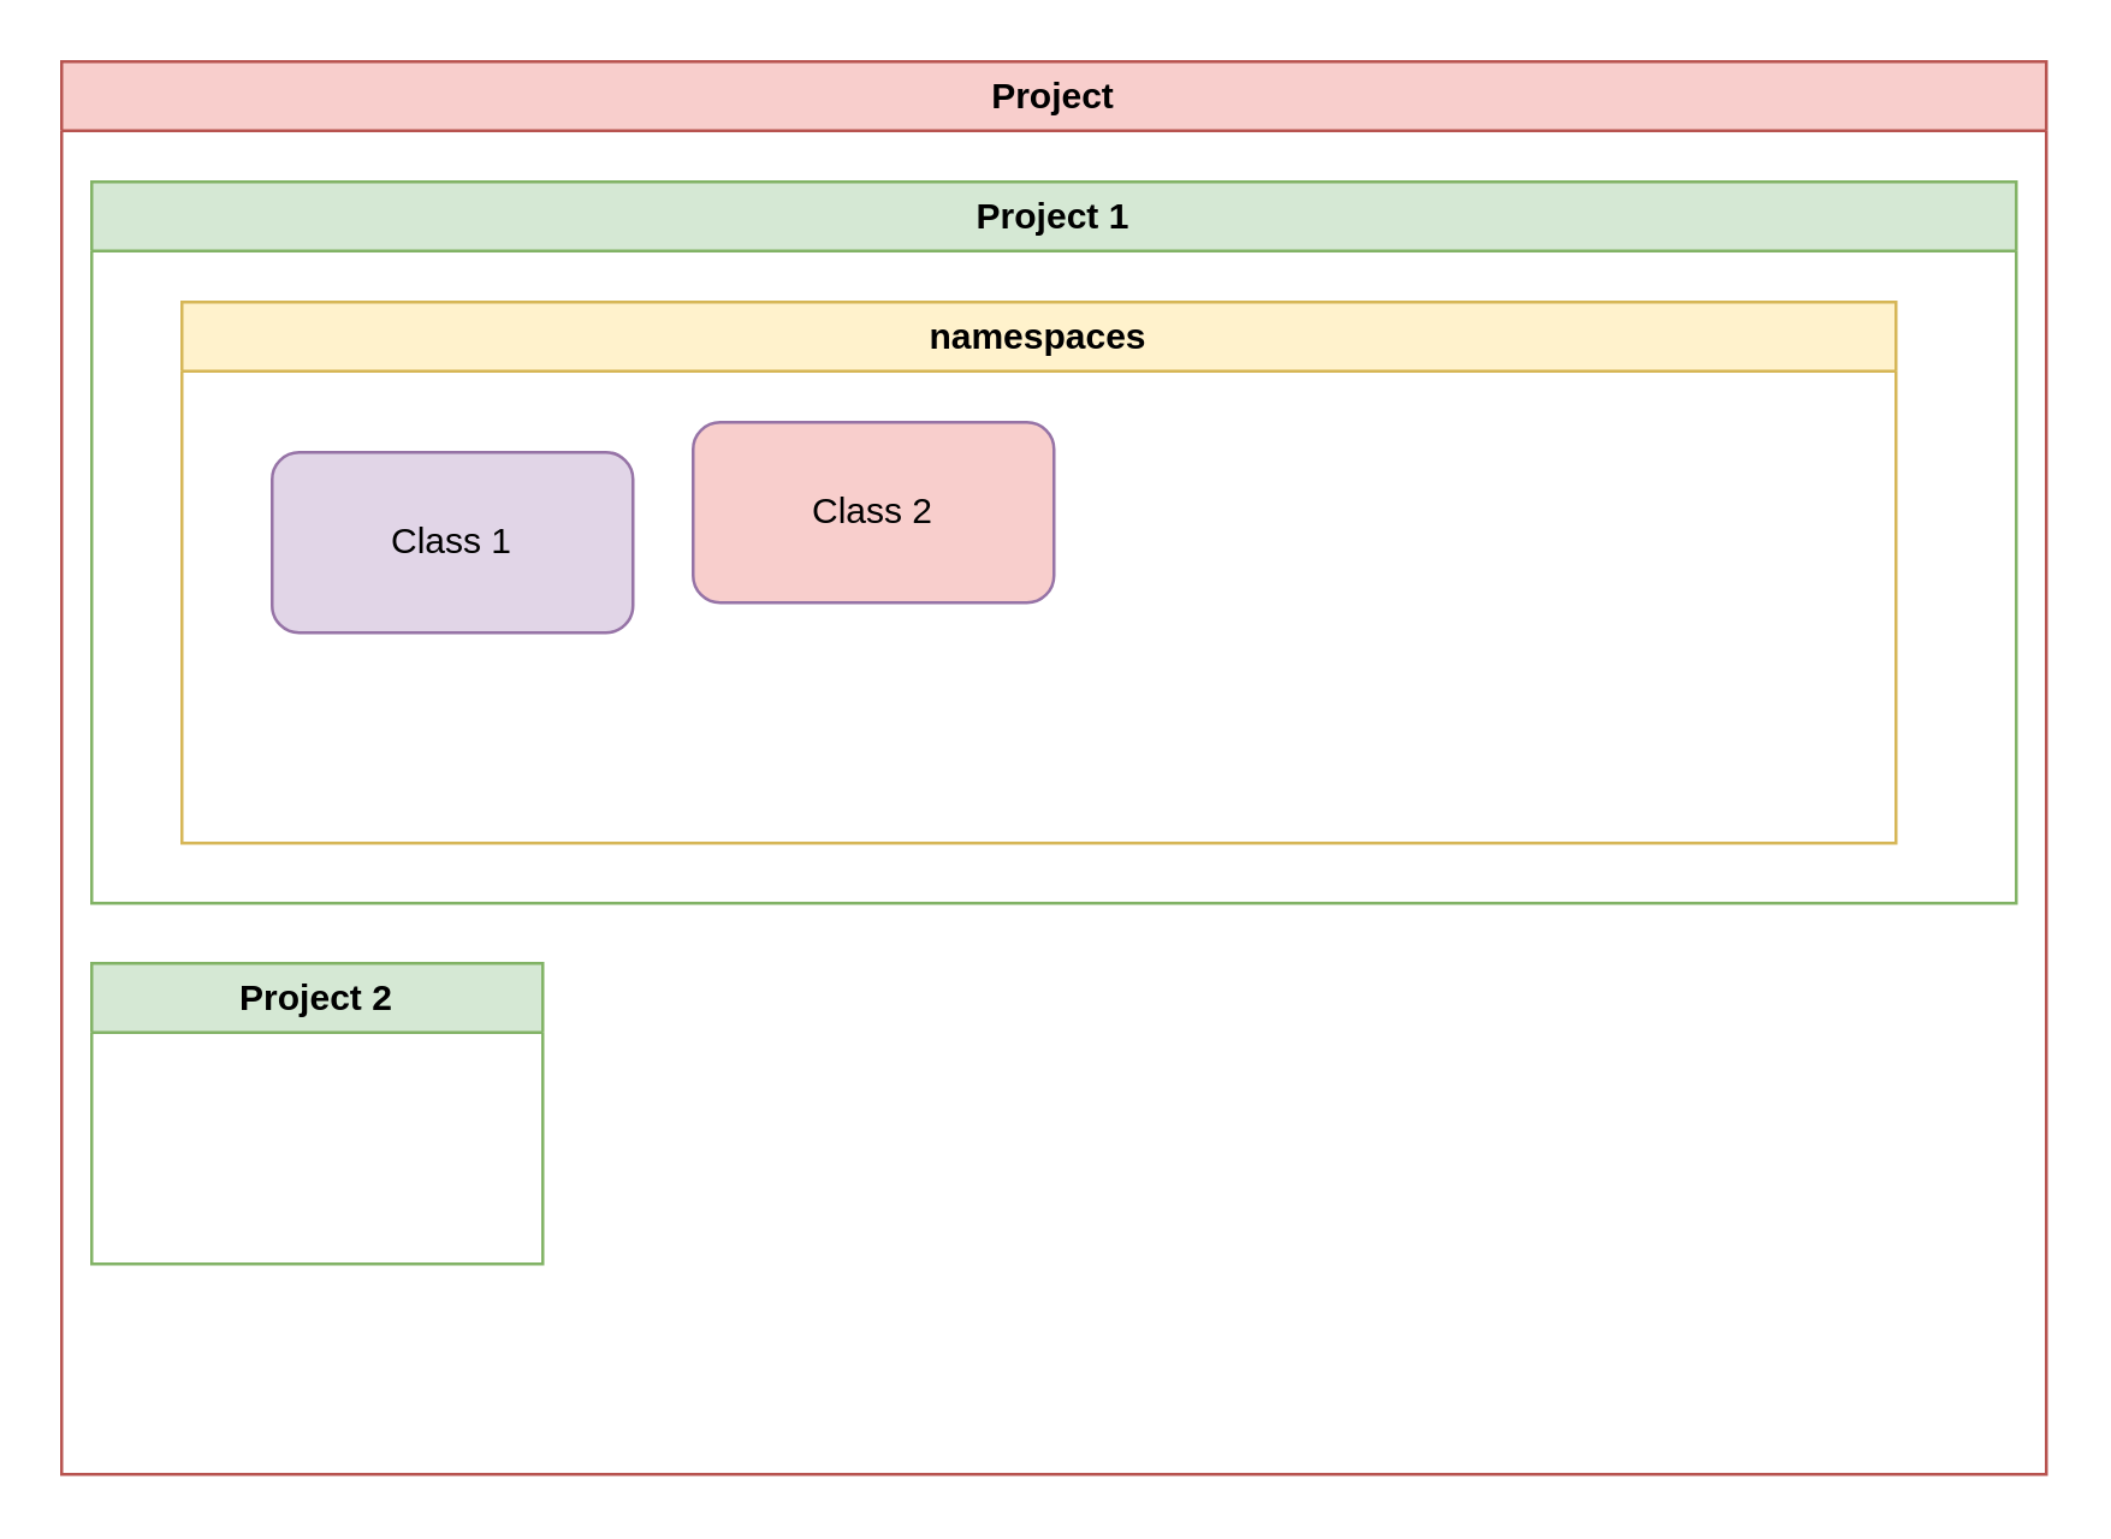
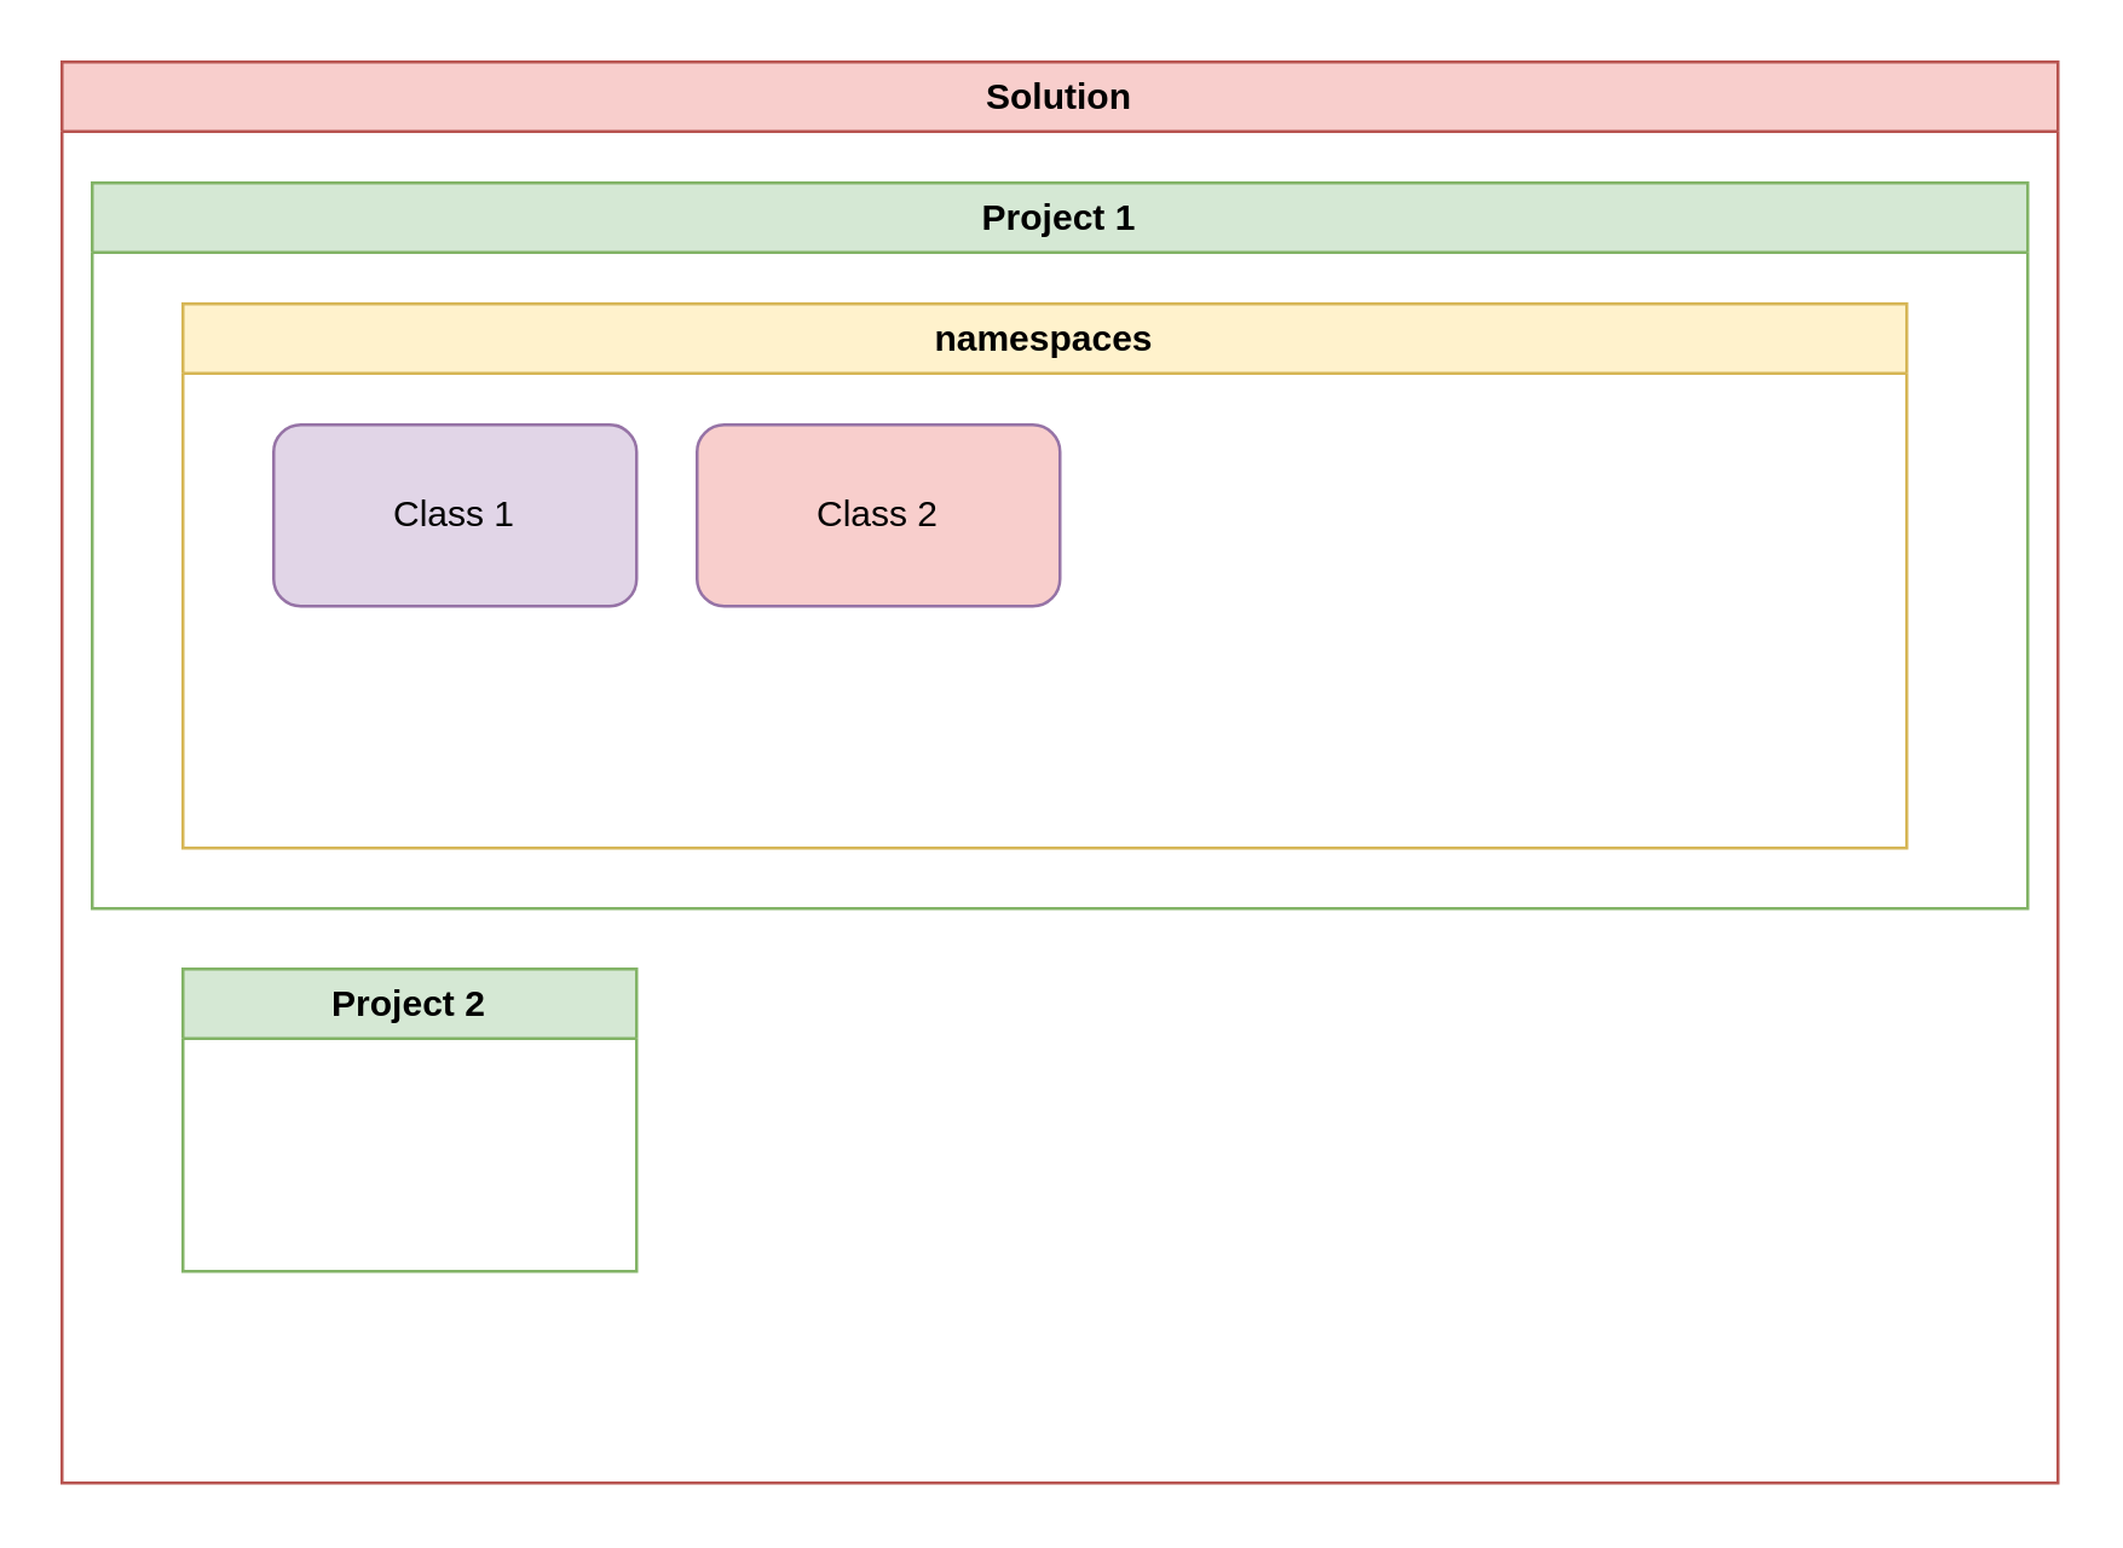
- <mxCell id="2" value="Project" style="swimlane;whiteSpace=wrap;html=1;startSize=23;fillColor=#f8cecc;strokeColor=#b85450;" parent="1" vertex="1"><mxGeometry x="20" y="20" width="660" height="470" as="geometry" /></mxCell>
+ <mxCell id="2" value="Solution" style="swimlane;whiteSpace=wrap;html=1;startSize=23;fillColor=#f8cecc;strokeColor=#b85450;" parent="1" vertex="1"><mxGeometry x="20" y="20" width="660" height="470" as="geometry" /></mxCell>
- <mxCell id="5" value="Class 1" style="rounded=1;whiteSpace=wrap;html=1;fillColor=#e1d5e7;strokeColor=#9673a6;" parent="4" vertex="1"><mxGeometry x="30" y="50" width="120" height="60" as="geometry" /></mxCell>
+ <mxCell id="5" value="Class 1" style="rounded=1;whiteSpace=wrap;html=1;fillColor=#e1d5e7;strokeColor=#9673a6;" parent="4" vertex="1"><mxGeometry x="30" y="40" width="120" height="60" as="geometry" /></mxCell>
- <mxCell id="7" value="Project 2" style="swimlane;whiteSpace=wrap;html=1;fillColor=#d5e8d4;strokeColor=#82b366;" parent="2" vertex="1"><mxGeometry x="10" y="300" width="150" height="100" as="geometry" /></mxCell>
+ <mxCell id="7" value="Project 2" style="swimlane;whiteSpace=wrap;html=1;fillColor=#d5e8d4;strokeColor=#82b366;" parent="2" vertex="1"><mxGeometry x="40" y="300" width="150" height="100" as="geometry" /></mxCell>
